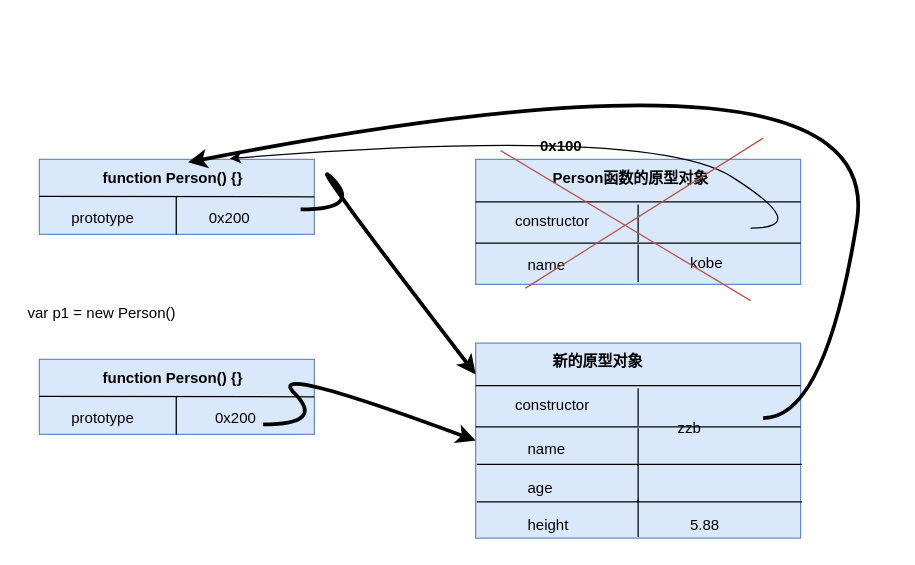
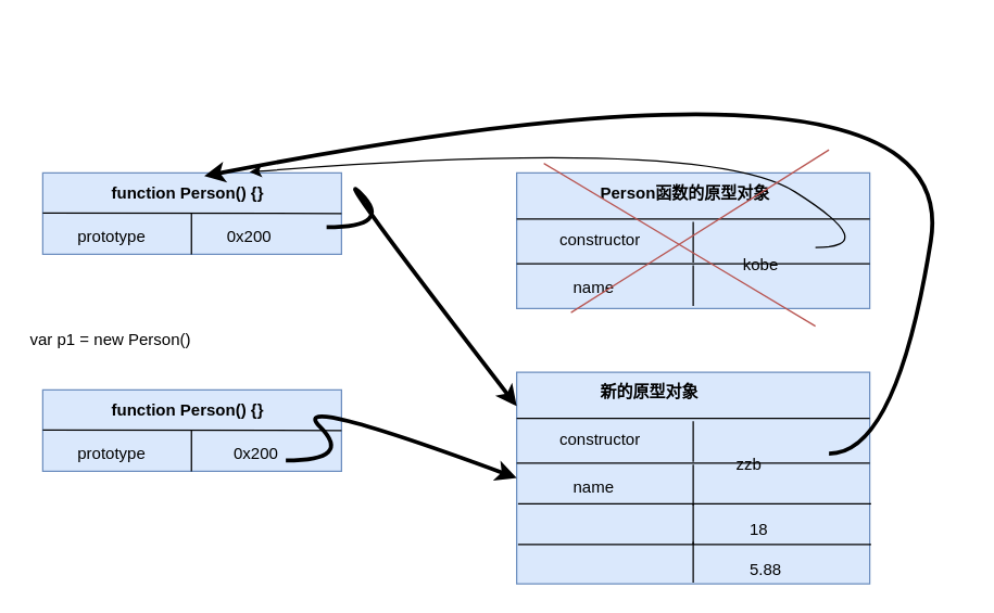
- <mxCell id="25" value="&lt;b&gt;0x100&lt;/b&gt;" style="text;html=1;resizable=0;points=[];autosize=1;align=left;verticalAlign=top;spacingTop=-4;" parent="1" vertex="1"><mxGeometry x="430" y="107" width="50" height="20" as="geometry" /></mxCell>
- <mxCell id="21" value="kobe" style="text;html=1;resizable=0;points=[];autosize=1;align=left;verticalAlign=top;spacingTop=-4;" parent="1" vertex="1"><mxGeometry x="550" y="200" width="40" height="20" as="geometry" /></mxCell>
+ <mxCell id="21" value="kobe" style="text;html=1;resizable=0;points=[];autosize=1;align=left;verticalAlign=top;spacingTop=-4;" parent="1" vertex="1"><mxGeometry x="545" y="185" width="40" height="20" as="geometry" /></mxCell>
- <mxCell id="44" value="age" style="text;html=1;resizable=0;points=[];autosize=1;align=left;verticalAlign=top;spacingTop=-4;" parent="1" vertex="1"><mxGeometry x="420" y="380" width="40" height="20" as="geometry" /></mxCell>
+ <mxCell id="46" value="18" style="text;html=1;resizable=0;points=[];autosize=1;align=left;verticalAlign=top;spacingTop=-4;" parent="1" vertex="1"><mxGeometry x="550" y="380" width="30" height="20" as="geometry" /></mxCell>
- <mxCell id="45" value="height" style="text;html=1;resizable=0;points=[];autosize=1;align=left;verticalAlign=top;spacingTop=-4;" parent="1" vertex="1"><mxGeometry x="420" y="410" width="50" height="20" as="geometry" /></mxCell>
